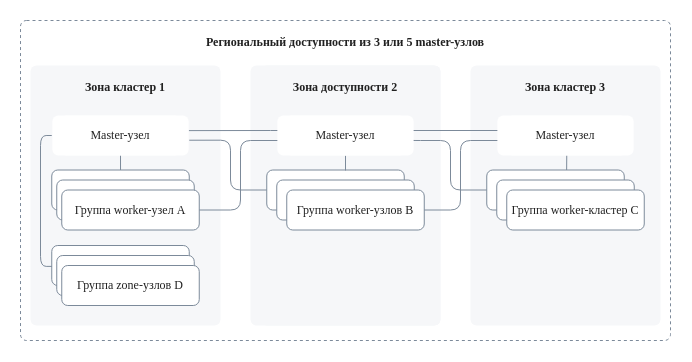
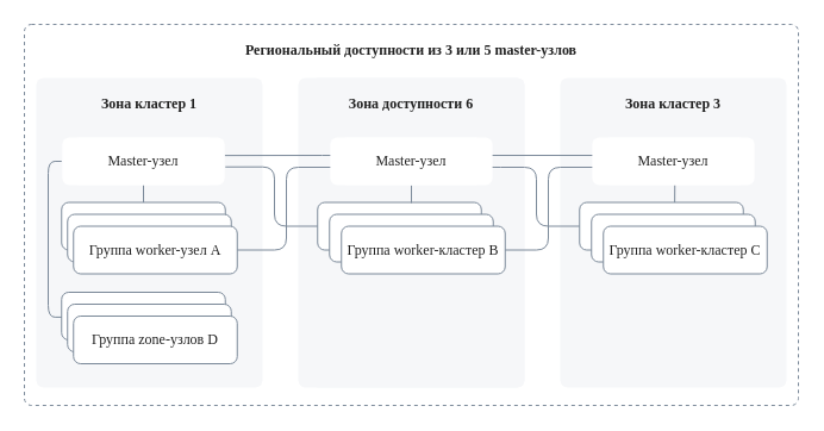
- <mxCell id="15" value="&lt;font color=&quot;#212121&quot;&gt;Зона доступности&amp;nbsp;2&lt;/font&gt;" style="rounded=1;whiteSpace=wrap;html=1;fontFamily=VK Sans Display;strokeColor=none;arcsize=12;fillColor=#F6F7F9;spacing=10;verticalAlign=top;spacingTop=0;spacingLeft=0;spacingRight=0;fontStyle=1;arcSize=12;absoluteArcSize=1;container=0;" vertex="1" parent="2"><mxGeometry x="230" y="45" width="190" height="260" as="geometry" /></mxCell>
+ <mxCell id="15" value="&lt;font color=&quot;#212121&quot;&gt;Зона доступности&amp;nbsp;6&lt;/font&gt;" style="rounded=1;whiteSpace=wrap;html=1;fontFamily=VK Sans Display;strokeColor=none;arcsize=12;fillColor=#F6F7F9;spacing=10;verticalAlign=top;spacingTop=0;spacingLeft=0;spacingRight=0;fontStyle=1;arcSize=12;absoluteArcSize=1;container=0;" vertex="1" parent="2"><mxGeometry x="230" y="45" width="190" height="260" as="geometry" /></mxCell>
- <mxCell id="18" value="&lt;font color=&quot;#212121&quot;&gt;Группа worker-узлов&amp;nbsp;B&lt;/font&gt;" style="rounded=1;whiteSpace=wrap;html=1;fontFamily=VK Sans Display;strokeColor=#7C8A9A;arcsize=12;fillColor=#FFFFFF;spacing=0;spacingTop=12;spacingBottom=12;arcSize=12;absoluteArcSize=1;strokeWidth=1;container=0;" vertex="1" parent="2"><mxGeometry x="266.25" y="169.5" width="137.5" height="40" as="geometry" /></mxCell>
+ <mxCell id="18" value="&lt;font color=&quot;#212121&quot;&gt;Группа worker-кластер&amp;nbsp;B&lt;/font&gt;" style="rounded=1;whiteSpace=wrap;html=1;fontFamily=VK Sans Display;strokeColor=#7C8A9A;arcsize=12;fillColor=#FFFFFF;spacing=0;spacingTop=12;spacingBottom=12;arcSize=12;absoluteArcSize=1;strokeWidth=1;container=0;" vertex="1" parent="2"><mxGeometry x="266.25" y="169.5" width="137.5" height="40" as="geometry" /></mxCell>
